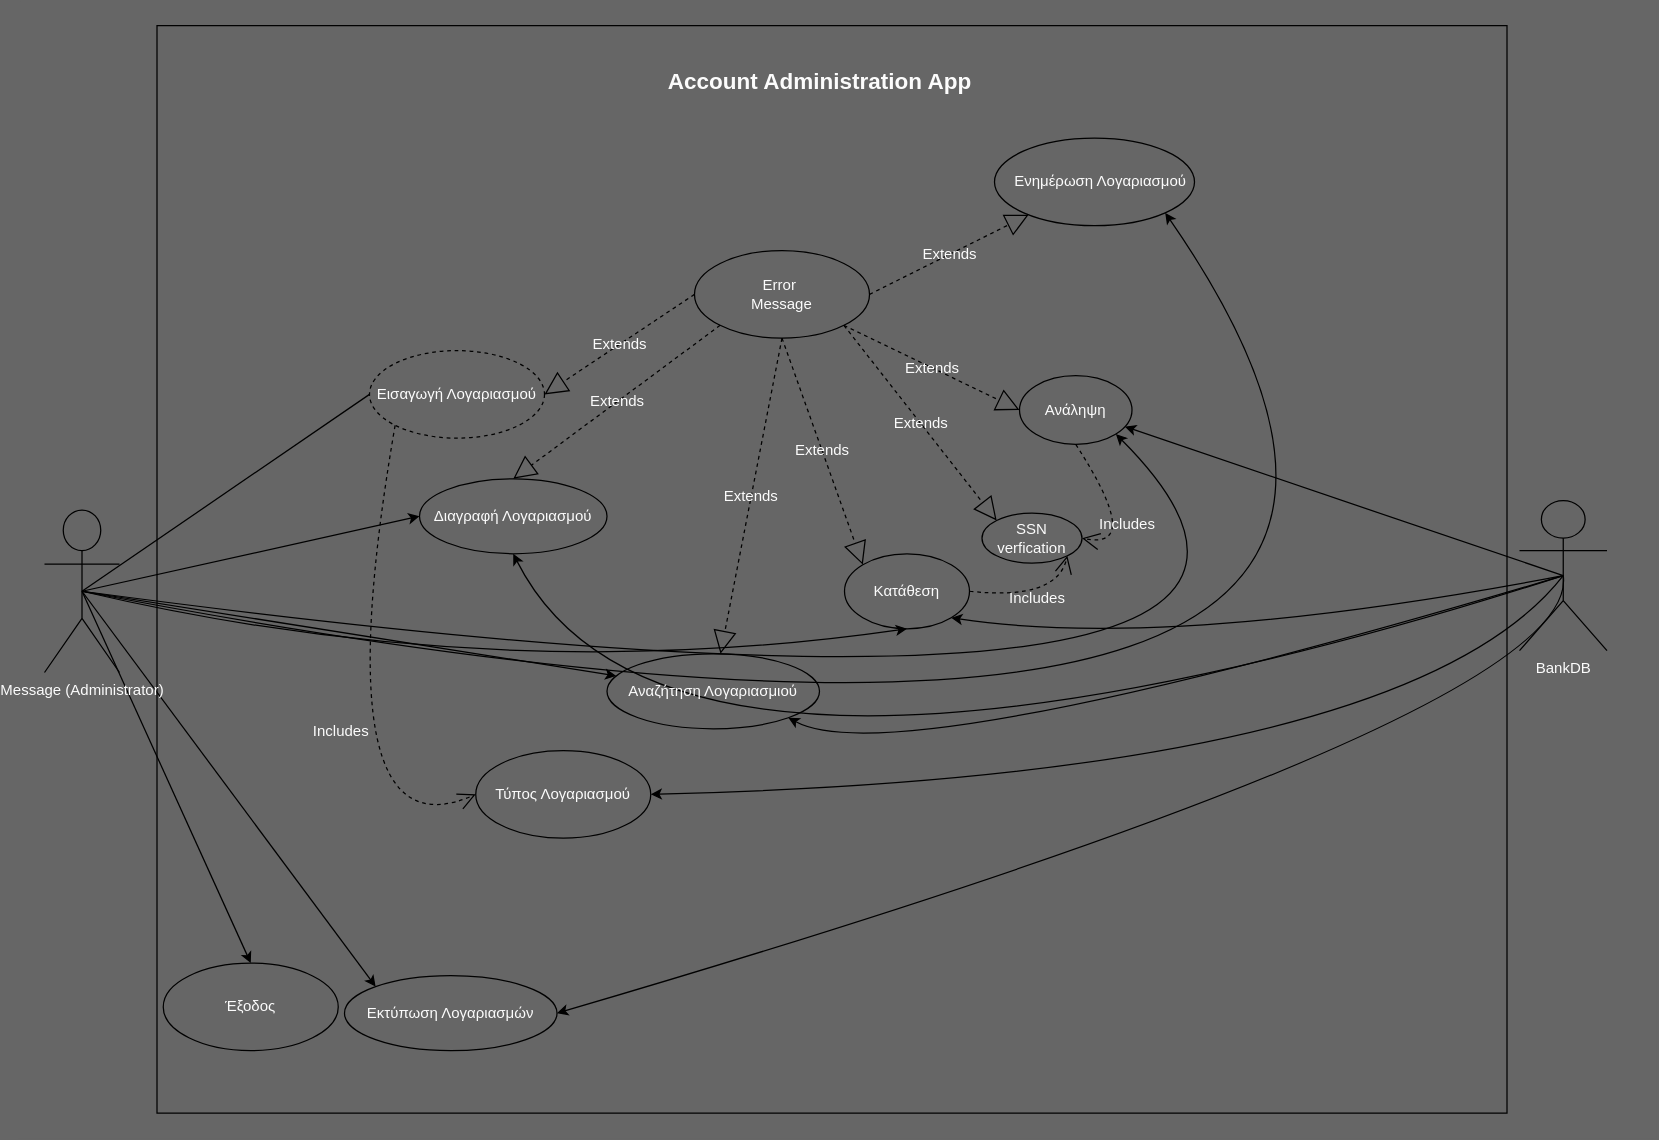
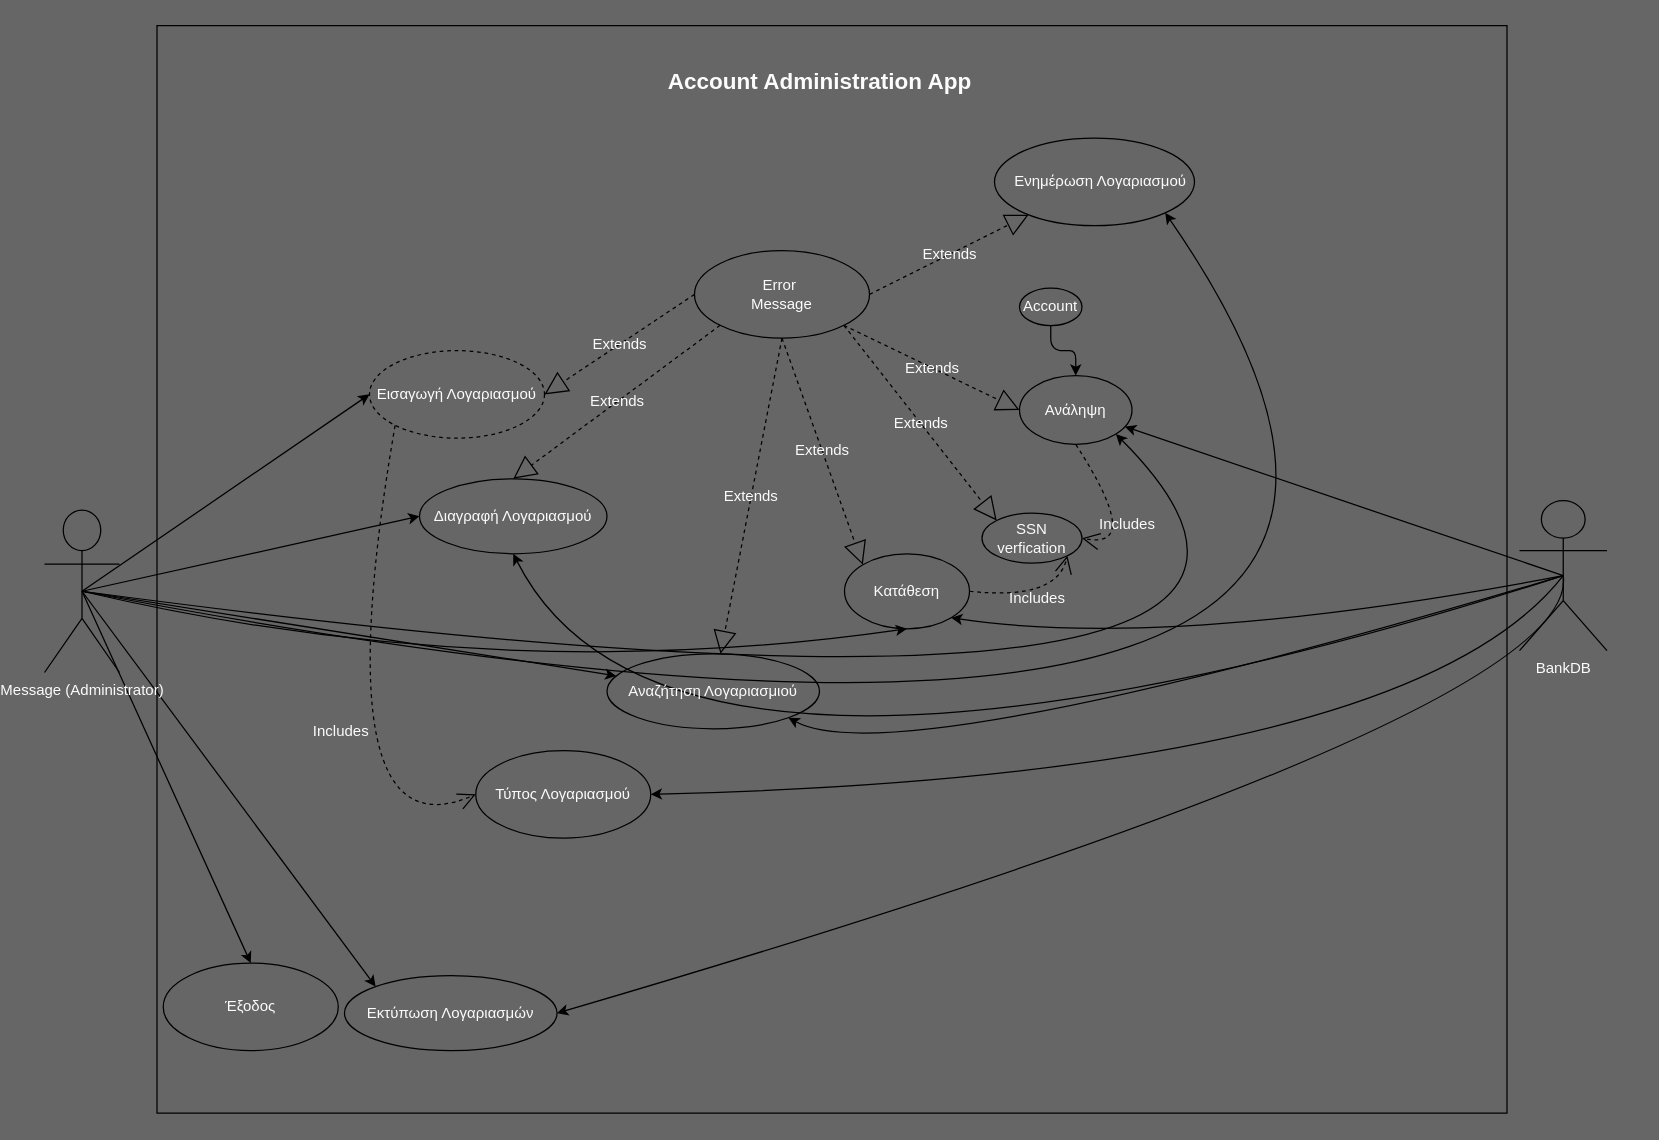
+ <mxCell id="40" value="Account" style="ellipse;whiteSpace=wrap;html=1;fontFamily=Helvetica;fontSize=12;fontColor=#FCFCFC;strokeColor=default;fillColor=none;labelBackgroundColor=none;fillOpacity=100;" vertex="1" parent="1"><mxGeometry x="800" y="230" width="50" height="30" as="geometry" /></mxCell>
+ <mxCell id="41" value="" style="edgeStyle=orthogonalEdgeStyle;endArrow=classic;html=1;fontFamily=Helvetica;fontSize=12;fontColor=#FCFCFC;exitX=0.5;exitY=1;exitDx=0;exitDy=0;entryX=0.5;entryY=0;entryDx=0;entryDy=0;labelBackgroundColor=none;fillOpacity=100;" edge="1" parent="1" source="40" target="27"><mxGeometry width="50" height="50" relative="1" as="geometry"><mxPoint x="820" y="310" as="sourcePoint" /><mxPoint x="870" y="260" as="targetPoint" /></mxGeometry></mxCell>
- <mxCell id="3" style="edgeStyle=none;curved=1;html=1;exitX=0.5;exitY=0.5;exitDx=0;exitDy=0;exitPerimeter=0;entryX=0;entryY=0.5;entryDx=0;entryDy=0;fontFamily=Helvetica;fontSize=12;fontColor=#FCFCFC;startArrow=none;startFill=0;labelBackgroundColor=none;fillOpacity=100;endArrow=none;" edge="1" parent="1" source="11" target="12"><mxGeometry relative="1" as="geometry" /></mxCell>
+ <mxCell id="3" style="edgeStyle=none;curved=1;html=1;exitX=0.5;exitY=0.5;exitDx=0;exitDy=0;exitPerimeter=0;entryX=0;entryY=0.5;entryDx=0;entryDy=0;fontFamily=Helvetica;fontSize=12;fontColor=#FCFCFC;startArrow=none;startFill=0;labelBackgroundColor=none;fillOpacity=100;" edge="1" parent="1" source="11" target="12"><mxGeometry relative="1" as="geometry" /></mxCell>
